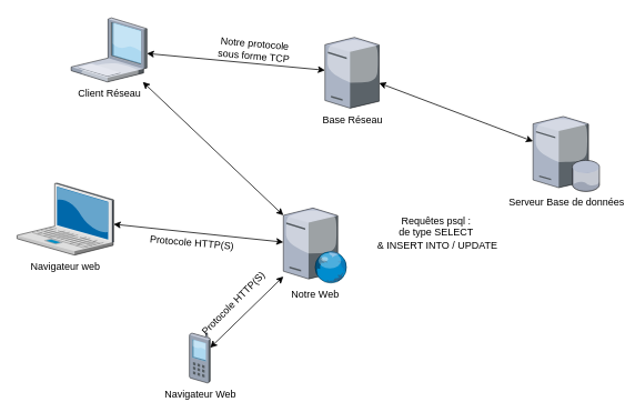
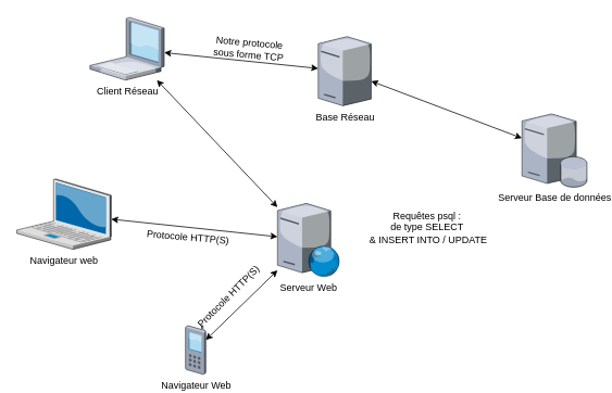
- <mxCell id="8" value="Client Réseau" style="verticalLabelPosition=bottom;sketch=0;aspect=fixed;html=1;verticalAlign=top;strokeColor=none;align=center;outlineConnect=0;shape=mxgraph.citrix.laptop_1;" parent="1" vertex="1"><mxGeometry x="85" y="20.5" width="91" height="77" as="geometry" /></mxCell>
+ <mxCell id="8" value="Client Réseau" style="verticalLabelPosition=bottom;sketch=0;aspect=fixed;html=1;verticalAlign=top;strokeColor=none;align=center;outlineConnect=0;shape=mxgraph.citrix.laptop_1;" parent="1" vertex="1"><mxGeometry x="110" y="20.5" width="91" height="77" as="geometry" /></mxCell>
- <mxCell id="2" value="Notre Web&lt;br&gt;" style="verticalLabelPosition=bottom;sketch=0;aspect=fixed;html=1;verticalAlign=top;strokeColor=none;align=center;outlineConnect=0;shape=mxgraph.citrix.web_server;" parent="1" vertex="1"><mxGeometry x="340" y="249" width="76.5" height="90" as="geometry" /></mxCell>
+ <mxCell id="2" value="Serveur Web&lt;br&gt;" style="verticalLabelPosition=bottom;sketch=0;aspect=fixed;html=1;verticalAlign=top;strokeColor=none;align=center;outlineConnect=0;shape=mxgraph.citrix.web_server;" parent="1" vertex="1"><mxGeometry x="340" y="249" width="76.5" height="90" as="geometry" /></mxCell>
